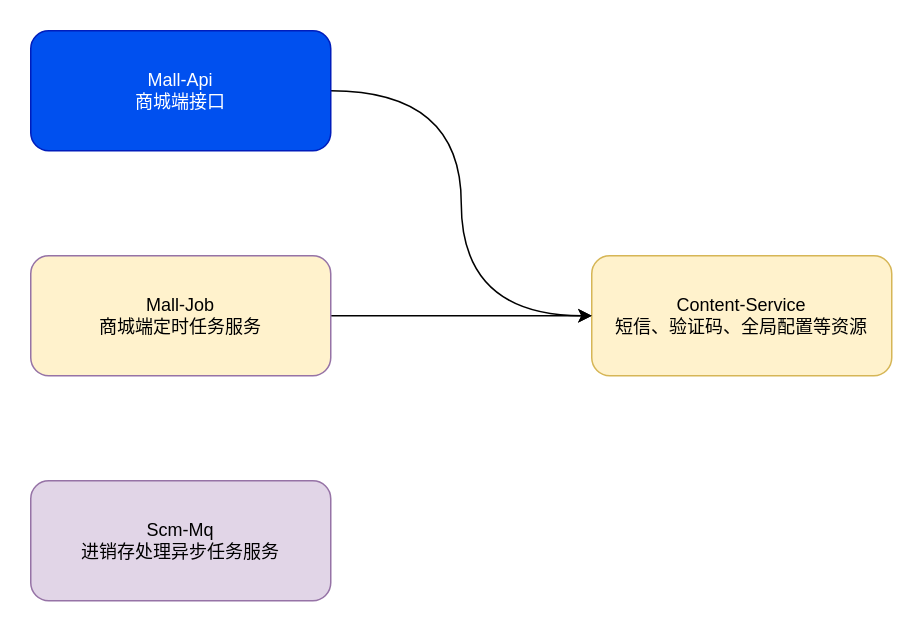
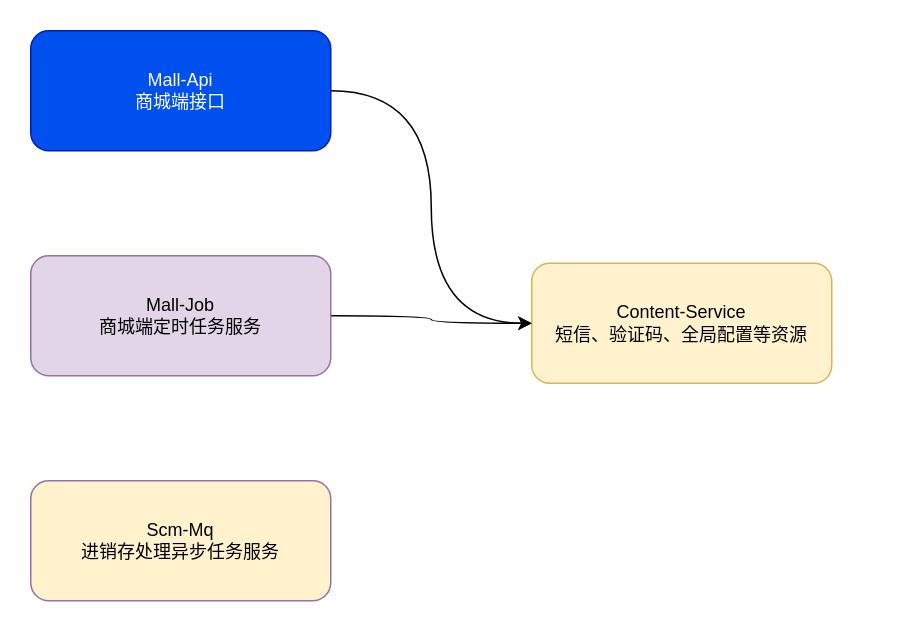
- <mxCell id="4" value="Mall-Job&lt;br&gt;商城端定时任务服务" style="rounded=1;whiteSpace=wrap;html=1;fillColor=#fff2cc;strokeColor=#9673a6;" vertex="1" parent="1"><mxGeometry x="20" y="170" width="200" height="80" as="geometry" /></mxCell>
+ <mxCell id="4" value="Mall-Job&lt;br&gt;商城端定时任务服务" style="rounded=1;whiteSpace=wrap;html=1;fillColor=#e1d5e7;strokeColor=#9673a6;" vertex="1" parent="1"><mxGeometry x="20" y="170" width="200" height="80" as="geometry" /></mxCell>
- <mxCell id="2" value="Content-Service&lt;br&gt;短信、验证码、全局配置等资源" style="rounded=1;whiteSpace=wrap;html=1;fillColor=#fff2cc;strokeColor=#d6b656;" vertex="1" parent="1"><mxGeometry x="394" y="170" width="200" height="80" as="geometry" /></mxCell>
+ <mxCell id="2" value="Content-Service&lt;br&gt;短信、验证码、全局配置等资源" style="rounded=1;whiteSpace=wrap;html=1;fillColor=#fff2cc;strokeColor=#d6b656;" vertex="1" parent="1"><mxGeometry x="354" y="175" width="200" height="80" as="geometry" /></mxCell>
- <mxCell id="5" value="Scm-Mq&lt;br&gt;进销存处理异步任务服务" style="rounded=1;whiteSpace=wrap;html=1;fillColor=#e1d5e7;strokeColor=#9673a6;" vertex="1" parent="1"><mxGeometry x="20" y="320" width="200" height="80" as="geometry" /></mxCell>
+ <mxCell id="5" value="Scm-Mq&lt;br&gt;进销存处理异步任务服务" style="rounded=1;whiteSpace=wrap;html=1;fillColor=#fff2cc;strokeColor=#9673a6;" vertex="1" parent="1"><mxGeometry x="20" y="320" width="200" height="80" as="geometry" /></mxCell>
